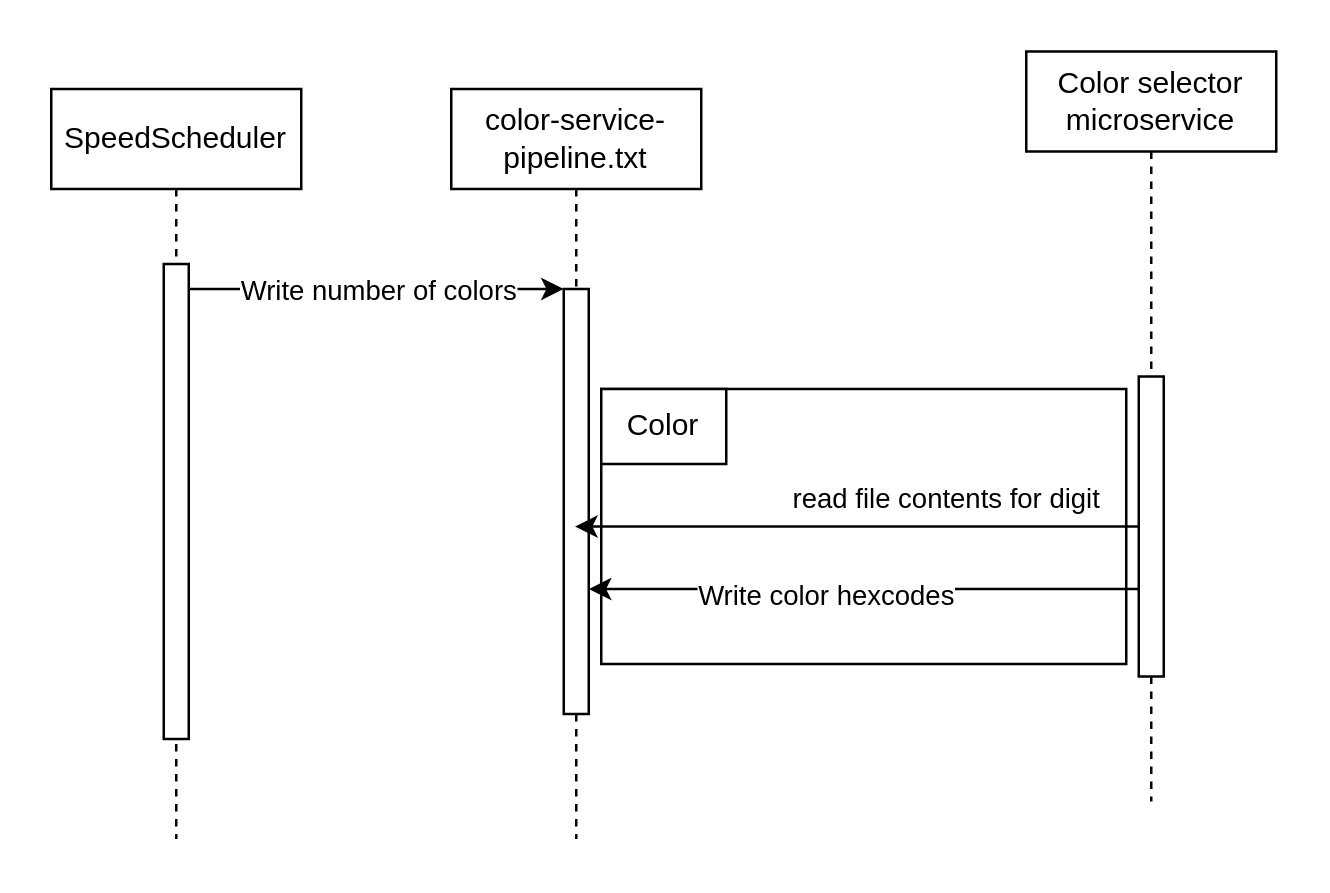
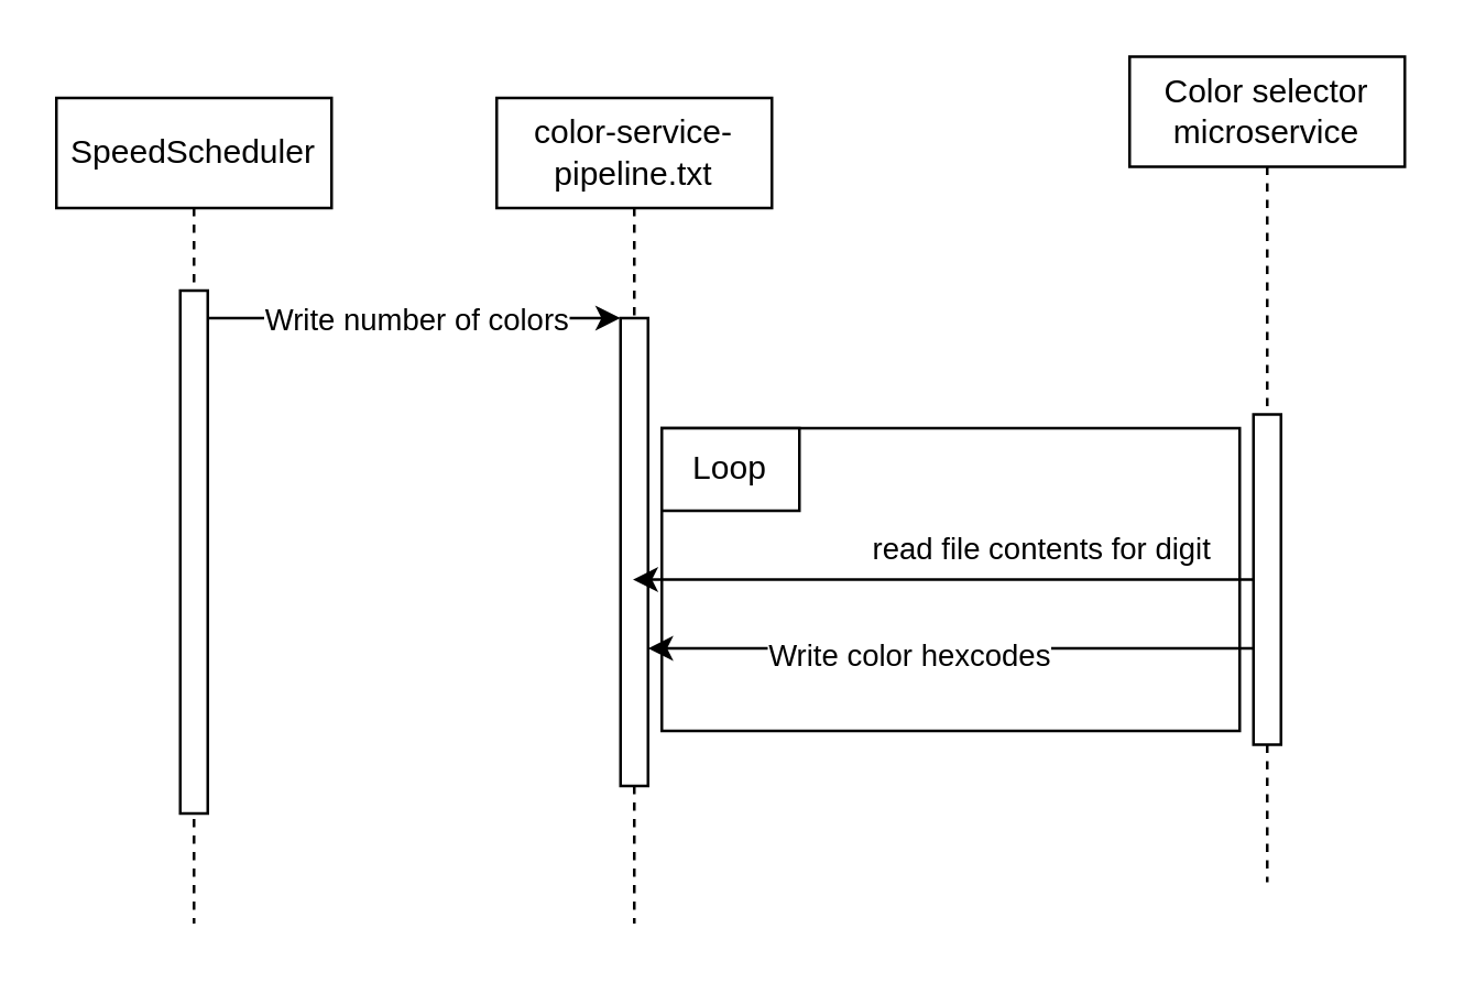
- <mxCell id="11" value="Color&lt;br&gt;" style="rounded=0;whiteSpace=wrap;html=1;" vertex="1" parent="1"><mxGeometry x="240" y="155" width="50" height="30" as="geometry" /></mxCell>
+ <mxCell id="11" value="Loop&lt;br&gt;" style="rounded=0;whiteSpace=wrap;html=1;" vertex="1" parent="1"><mxGeometry x="240" y="155" width="50" height="30" as="geometry" /></mxCell>
